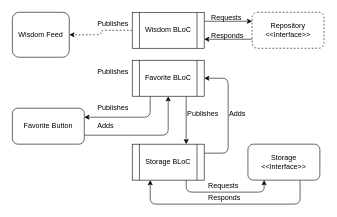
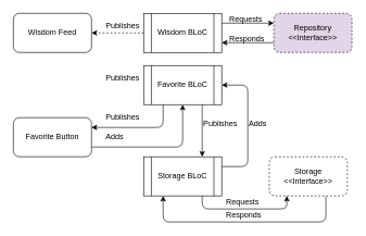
- <mxCell id="12" value="&lt;span style=&quot;white-space: normal&quot;&gt;Repository&lt;/span&gt;&lt;br style=&quot;white-space: normal&quot;&gt;&lt;span style=&quot;white-space: normal&quot;&gt;&amp;lt;&amp;lt;Interface&amp;gt;&amp;gt;&lt;/span&gt;" style="rounded=1;whiteSpace=wrap;html=1;dashed=1;" parent="1" vertex="1"><mxGeometry x="420" y="20" width="120" height="60" as="geometry" /></mxCell>
+ <mxCell id="12" value="&lt;span style=&quot;white-space: normal&quot;&gt;Repository&lt;/span&gt;&lt;br style=&quot;white-space: normal&quot;&gt;&lt;span style=&quot;white-space: normal&quot;&gt;&amp;lt;&amp;lt;Interface&amp;gt;&amp;gt;&lt;/span&gt;" style="rounded=1;whiteSpace=wrap;html=1;dashed=1;fillColor=#e1d5e7;" parent="1" vertex="1"><mxGeometry x="420" y="20" width="120" height="60" as="geometry" /></mxCell>
- <mxCell id="2" value="Wisdom Feed" style="rounded=1;whiteSpace=wrap;html=1;" parent="1" vertex="1"><mxGeometry x="20" y="20" width="95" height="75" as="geometry" /></mxCell>
+ <mxCell id="2" value="Wisdom Feed" style="rounded=1;whiteSpace=wrap;html=1;" parent="1" vertex="1"><mxGeometry x="20" y="20" width="120" height="60" as="geometry" /></mxCell>
- <mxCell id="14" value="&lt;span style=&quot;white-space: normal&quot;&gt;Storage&lt;br&gt;&amp;lt;&amp;lt;Interface&amp;gt;&amp;gt;&lt;/span&gt;" style="rounded=1;whiteSpace=wrap;html=1;dashed=0;" vertex="1" parent="1"><mxGeometry x="413" y="240" width="120" height="60" as="geometry" /></mxCell>
+ <mxCell id="14" value="&lt;span style=&quot;white-space: normal&quot;&gt;Storage&lt;br&gt;&amp;lt;&amp;lt;Interface&amp;gt;&amp;gt;&lt;/span&gt;" style="rounded=1;whiteSpace=wrap;html=1;dashed=1;" vertex="1" parent="1"><mxGeometry x="413" y="240" width="120" height="60" as="geometry" /></mxCell>
